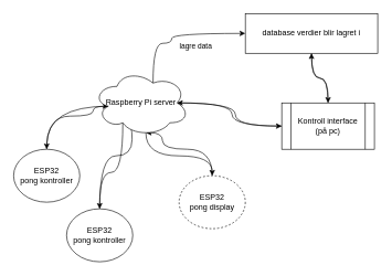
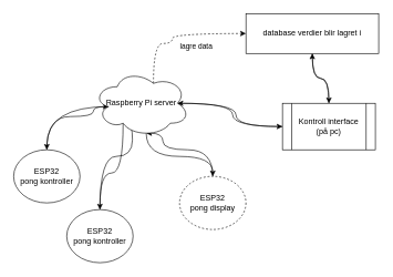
- <mxCell id="8" style="edgeStyle=orthogonalEdgeStyle;rounded=0;orthogonalLoop=1;jettySize=auto;html=1;exitX=0.625;exitY=0.2;exitDx=0;exitDy=0;exitPerimeter=0;curved=1;entryX=0;entryY=0.5;entryDx=0;entryDy=0;" edge="1" parent="1" source="14" target="19"><mxGeometry relative="1" as="geometry"><mxPoint x="290" y="55" as="targetPoint" /><Array as="points"><mxPoint x="259" y="65" /></Array></mxGeometry></mxCell>
+ <mxCell id="8" style="edgeStyle=orthogonalEdgeStyle;rounded=0;orthogonalLoop=1;jettySize=auto;html=1;exitX=0.625;exitY=0.2;exitDx=0;exitDy=0;exitPerimeter=0;curved=1;entryX=0;entryY=0.5;entryDx=0;entryDy=0;dashed=1;" edge="1" parent="1" source="14" target="19"><mxGeometry relative="1" as="geometry"><mxPoint x="290" y="55" as="targetPoint" /><Array as="points"><mxPoint x="259" y="65" /></Array></mxGeometry></mxCell>
